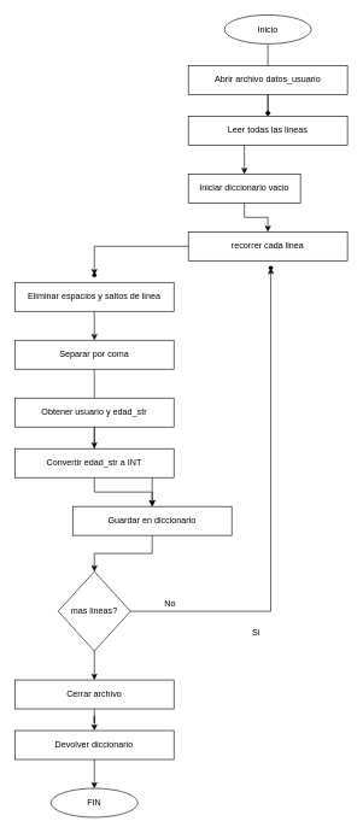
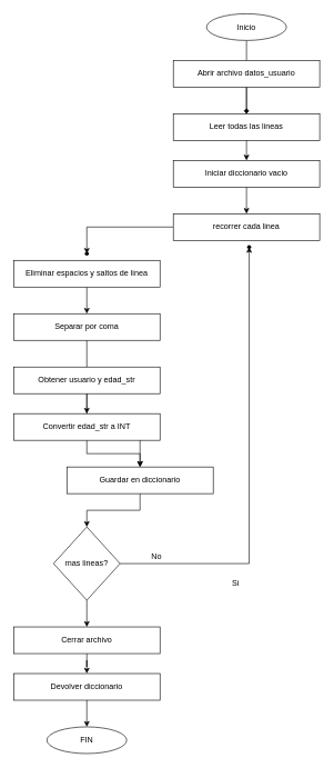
- <mxCell id="6" value="Leer todas las lineas" style="rounded=0;whiteSpace=wrap;html=1;" vertex="1" parent="1"><mxGeometry x="260" y="160" width="220" height="40" as="geometry" /></mxCell>
+ <mxCell id="6" value="Leer todas las lineas" style="rounded=0;whiteSpace=wrap;html=1;" vertex="1" parent="1"><mxGeometry x="260" y="170" width="220" height="40" as="geometry" /></mxCell>
- <mxCell id="8" value="Iniciar diccionario vacio" style="rounded=0;whiteSpace=wrap;html=1;" vertex="1" parent="1"><mxGeometry x="260" y="240" width="155" height="40" as="geometry" /></mxCell>
+ <mxCell id="8" value="Iniciar diccionario vacio" style="rounded=0;whiteSpace=wrap;html=1;" vertex="1" parent="1"><mxGeometry x="260" y="240" width="220" height="40" as="geometry" /></mxCell>
